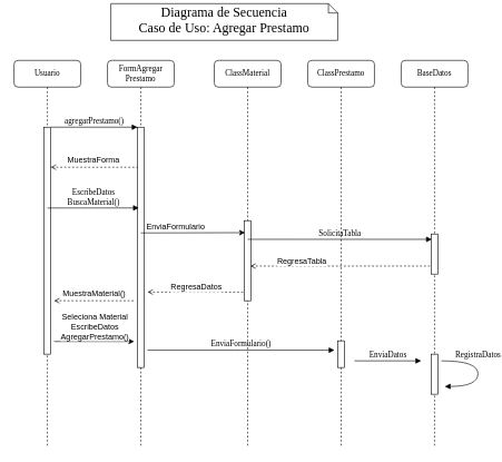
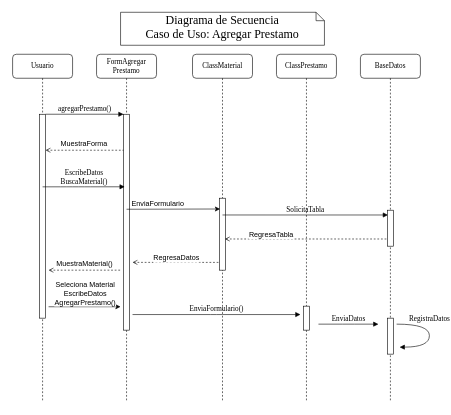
- <mxCell id="19" value="Diagrama de Secuencia&lt;br style=&quot;font-size: 20px;&quot;&gt;Caso de Uso: Agregar Prestamo" style="shape=note;whiteSpace=wrap;html=1;size=14;verticalAlign=top;align=center;spacingTop=-6;rounded=0;shadow=0;comic=0;labelBackgroundColor=none;strokeWidth=1;fontFamily=Verdana;fontSize=20;" parent="1" vertex="1"><mxGeometry x="165" y="5" width="340" height="55" as="geometry" /></mxCell>
+ <mxCell id="19" value="Diagrama de Secuencia&lt;br style=&quot;font-size: 20px;&quot;&gt;Caso de Uso: Agregar Prestamo" style="shape=note;whiteSpace=wrap;html=1;size=14;verticalAlign=top;align=center;spacingTop=-6;rounded=0;shadow=0;comic=0;labelBackgroundColor=none;strokeWidth=1;fontFamily=Verdana;fontSize=20;" parent="1" vertex="1"><mxGeometry x="200" y="20" width="340" height="55" as="geometry" /></mxCell>
